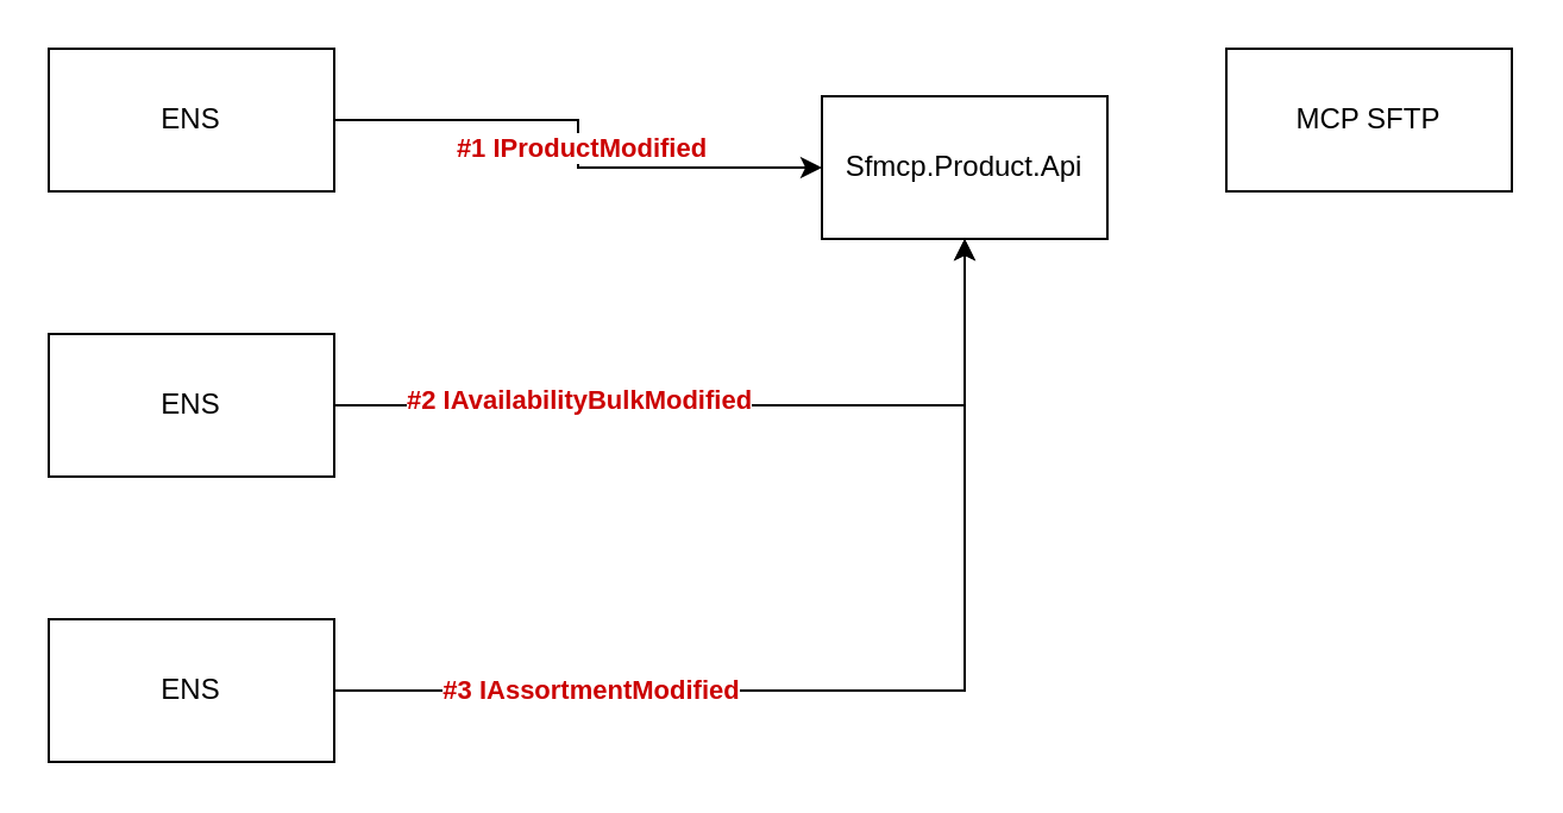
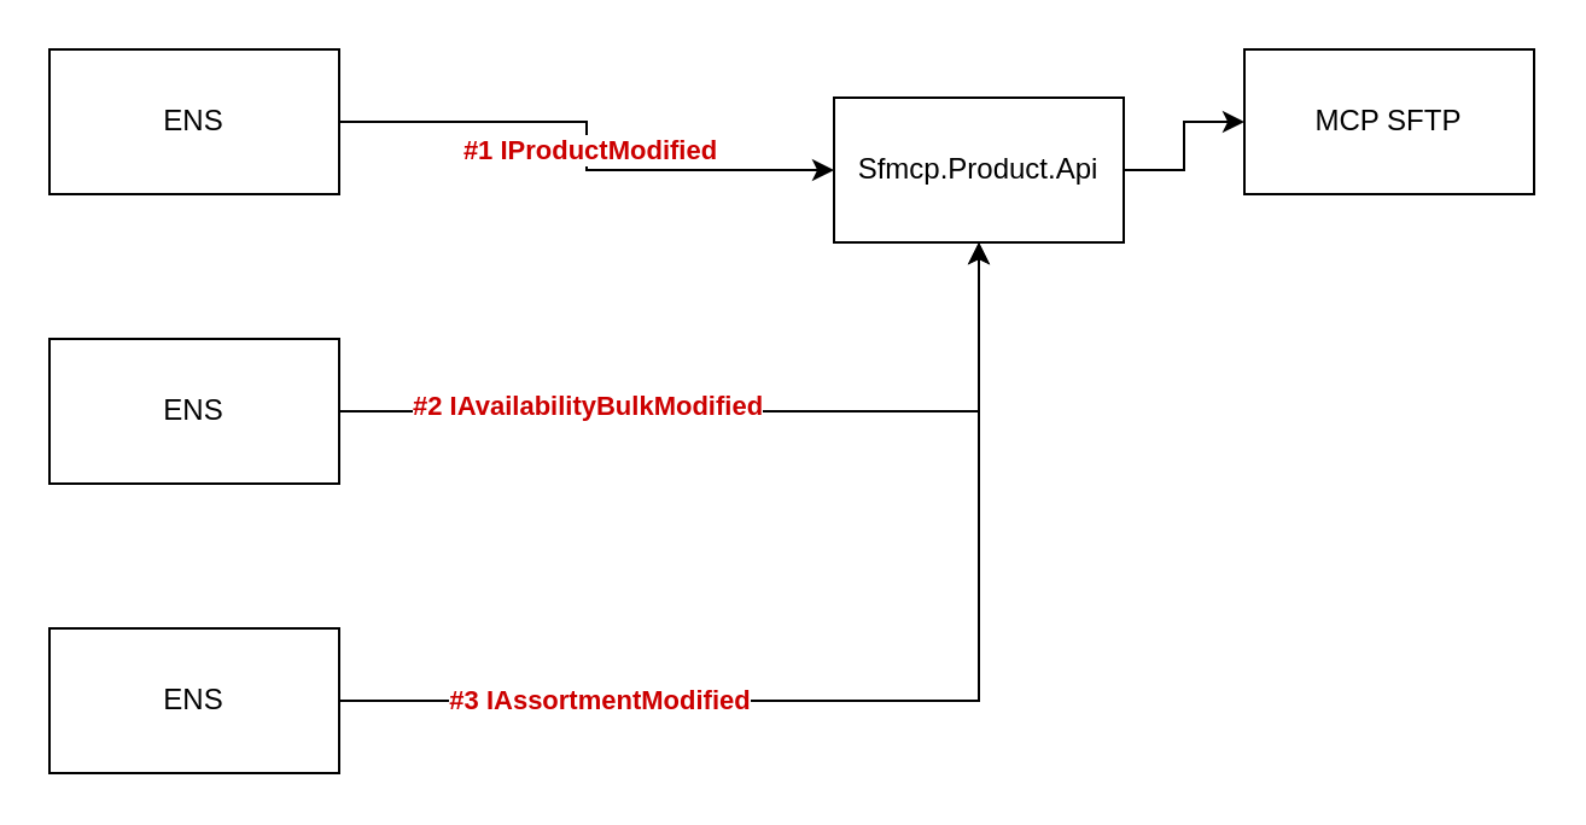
+ <mxCell id="11" value="" style="edgeStyle=orthogonalEdgeStyle;rounded=0;orthogonalLoop=1;jettySize=auto;html=1;" edge="1" parent="1" source="12" target="13"><mxGeometry relative="1" as="geometry" /></mxCell>
